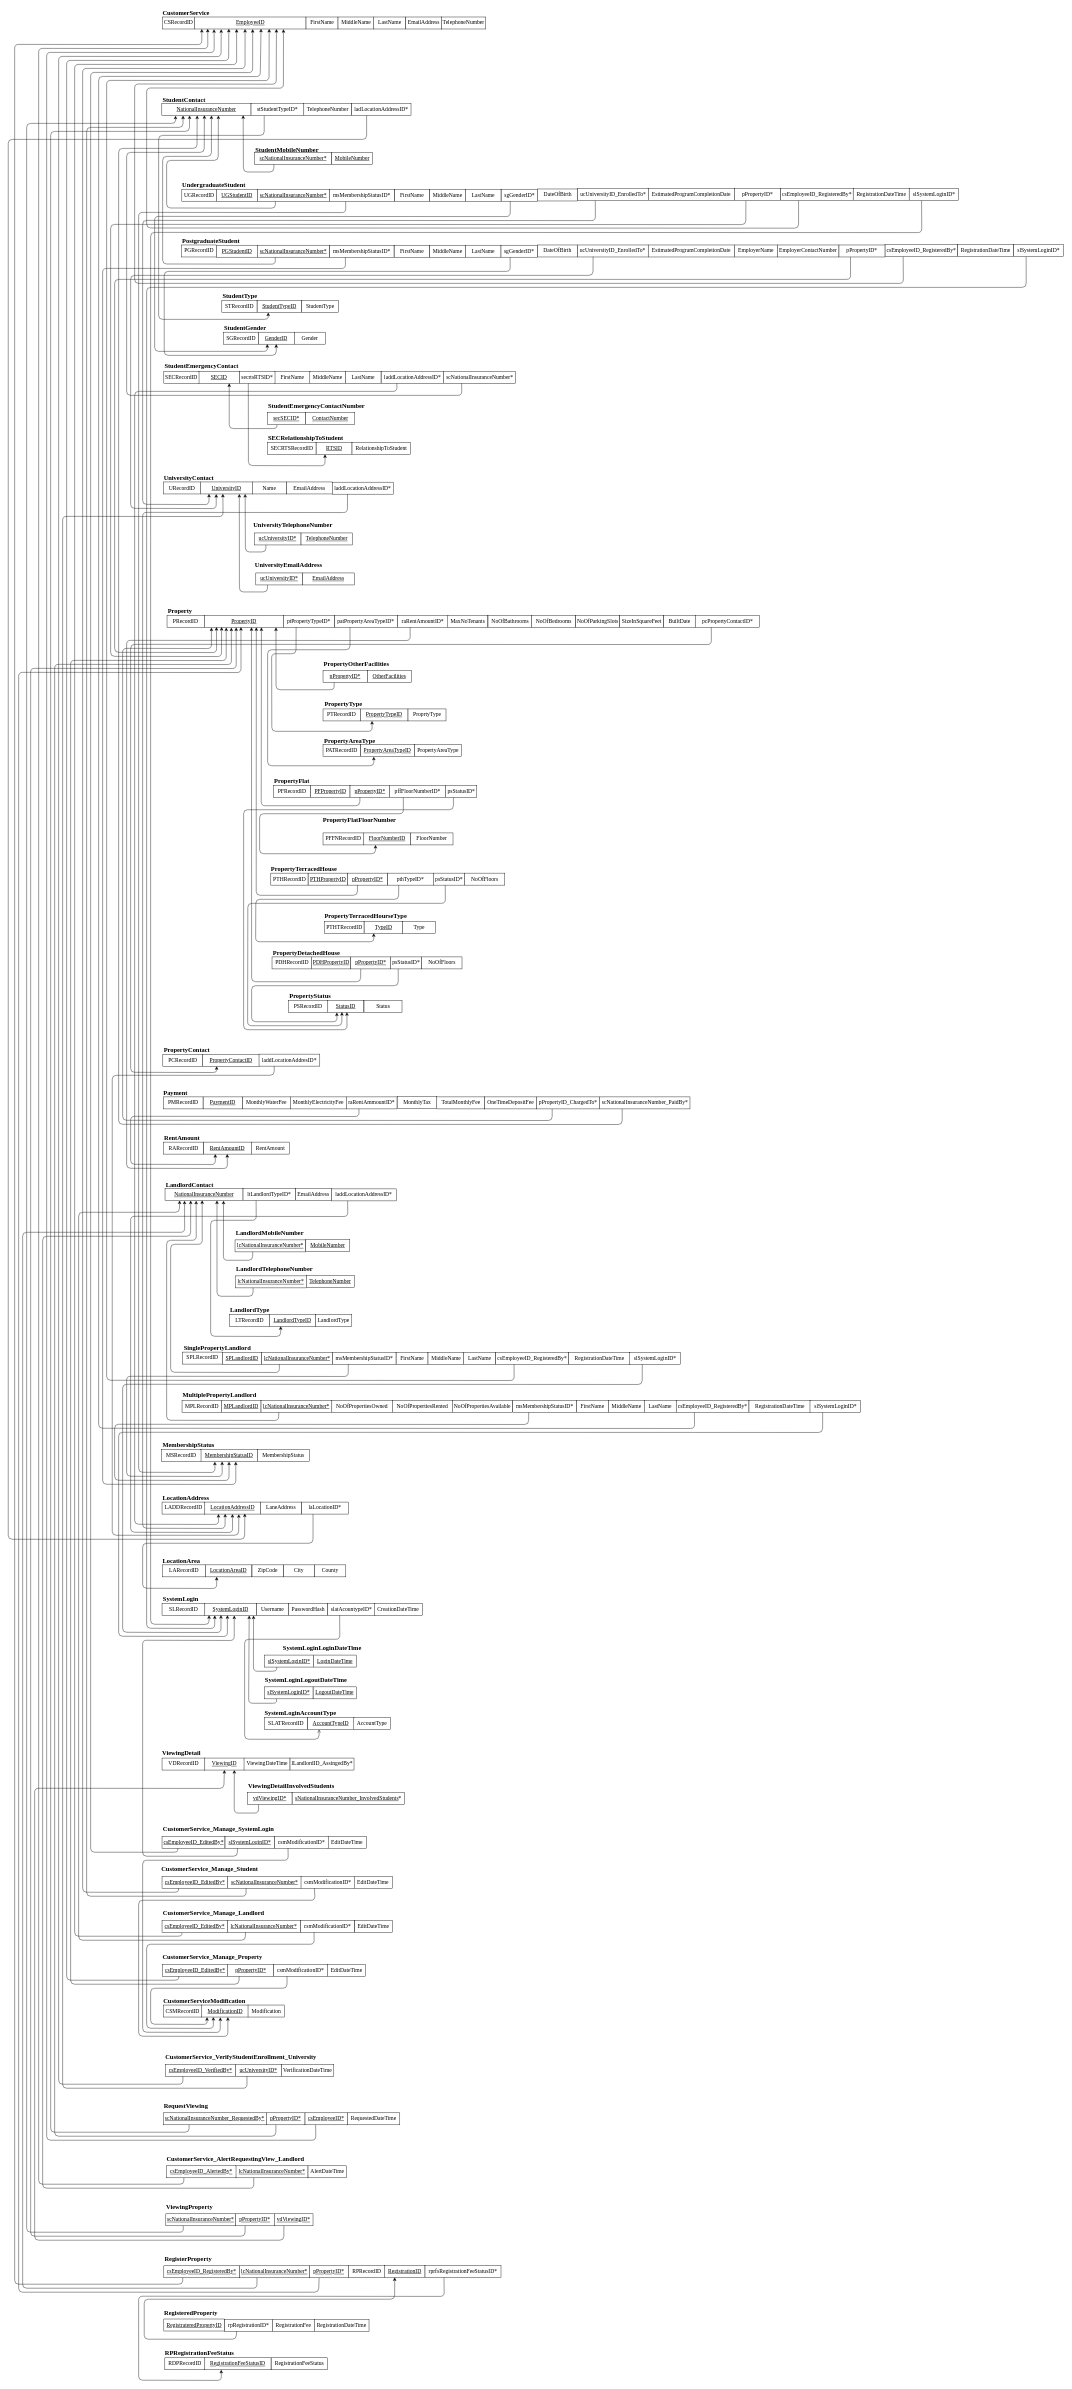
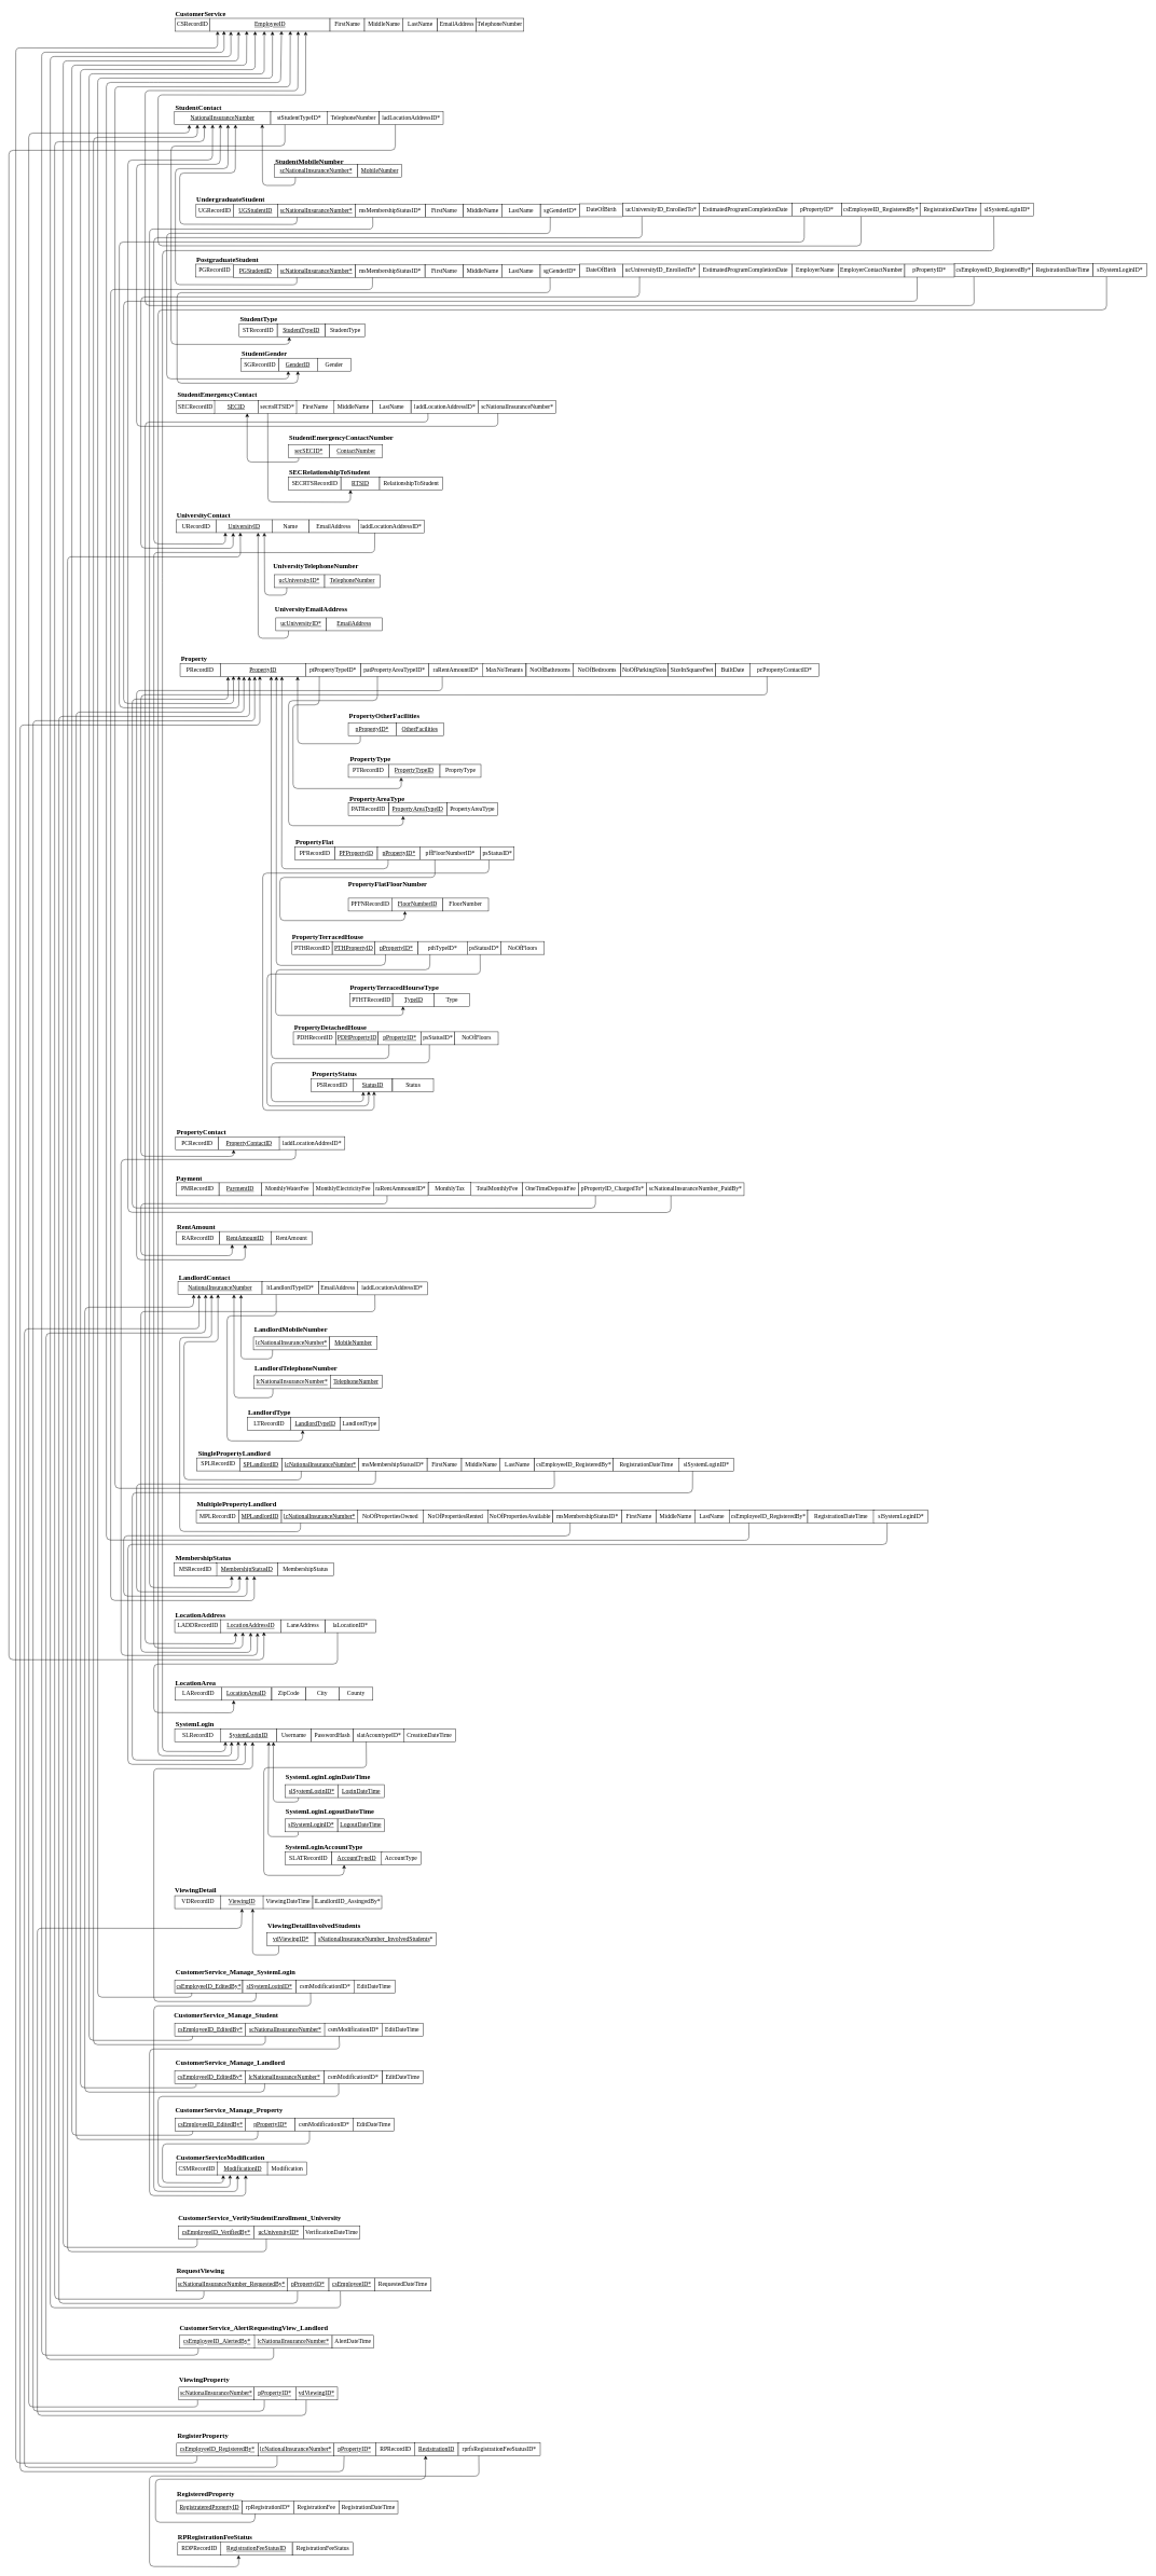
- <mxCell id="237" value="&lt;font face=&quot;Times New Roman&quot;&gt;SystemLoginLoginDateTime&lt;/font&gt;" style="text;html=1;resizable=0;points=[];autosize=1;align=left;verticalAlign=top;spacingTop=-4;fontSize=16;fontStyle=1" parent="1" vertex="1"><mxGeometry x="705" y="4108" width="200" height="20" as="geometry" /></mxCell>
+ <mxCell id="237" value="&lt;font face=&quot;Times New Roman&quot;&gt;SystemLoginLoginDateTime&lt;/font&gt;" style="text;html=1;resizable=0;points=[];autosize=1;align=left;verticalAlign=top;spacingTop=-4;fontSize=16;fontStyle=1" parent="1" vertex="1"><mxGeometry x="660" y="4108" width="200" height="20" as="geometry" /></mxCell>
- <mxCell id="318" value="" style="endArrow=open;html=1;exitX=0.25;exitY=1;exitDx=0;exitDy=0;entryX=0.25;entryY=1;entryDx=0;entryDy=0;" parent="1" source="161" target="155" edge="1"><mxGeometry width="50" height="50" relative="1" as="geometry"><mxPoint x="701" y="4108" as="sourcePoint" /><mxPoint x="343.533" y="4108" as="targetPoint" /><Array as="points"><mxPoint x="849" y="4098" /><mxPoint x="611" y="4098" /><mxPoint x="611" y="4348" /><mxPoint x="797" y="4348" /></Array></mxGeometry></mxCell>
+ <mxCell id="318" value="" style="endArrow=classic;html=1;exitX=0.25;exitY=1;exitDx=0;exitDy=0;entryX=0.25;entryY=1;entryDx=0;entryDy=0;" parent="1" source="161" target="155" edge="1"><mxGeometry width="50" height="50" relative="1" as="geometry"><mxPoint x="701" y="4108" as="sourcePoint" /><mxPoint x="343.533" y="4108" as="targetPoint" /><Array as="points"><mxPoint x="849" y="4098" /><mxPoint x="611" y="4098" /><mxPoint x="611" y="4348" /><mxPoint x="797" y="4348" /></Array></mxGeometry></mxCell>
